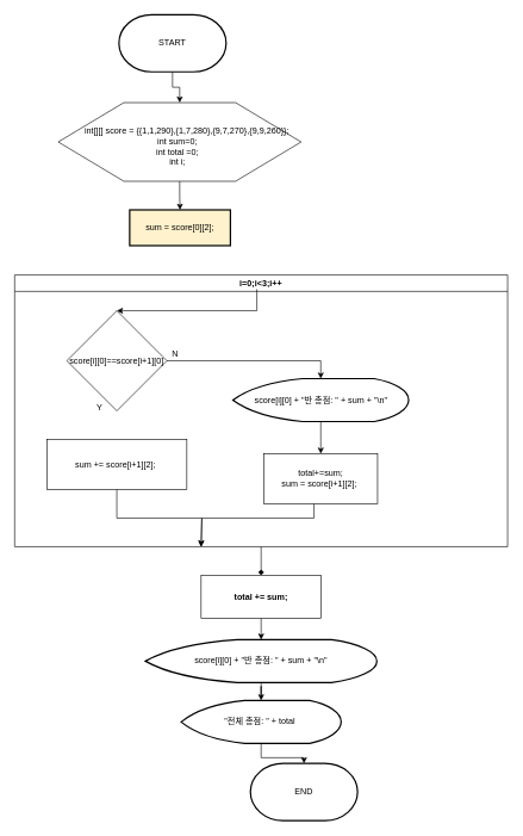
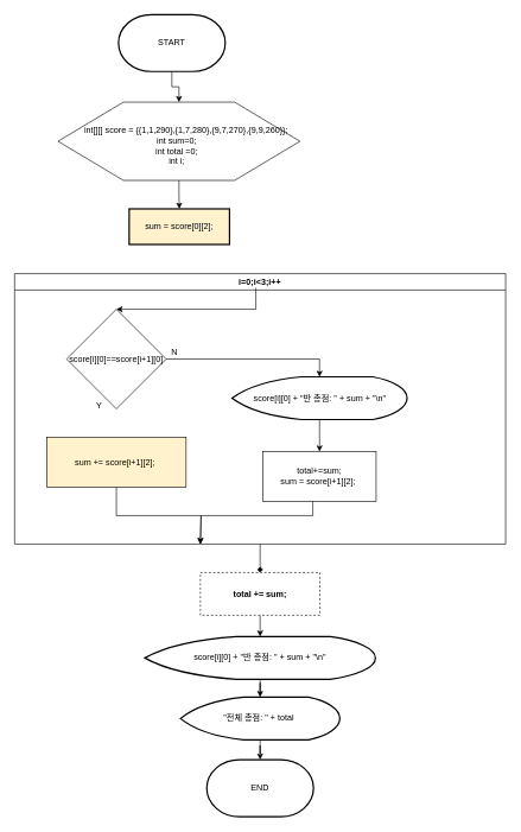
- <mxCell id="13" value="sum += score[i+1][2];&amp;nbsp;" style="rounded=0;whiteSpace=wrap;html=1;" vertex="1" parent="10"><mxGeometry y="180" width="196" height="70" as="geometry" /></mxCell>
+ <mxCell id="13" value="sum += score[i+1][2];&amp;nbsp;" style="rounded=0;whiteSpace=wrap;html=1;fillColor=#fff2cc;" vertex="1" parent="10"><mxGeometry y="180" width="196" height="70" as="geometry" /></mxCell>
- <mxCell id="29" value="&lt;div&gt;&lt;b&gt;total += sum;&lt;/b&gt;&lt;/div&gt;" style="rounded=0;whiteSpace=wrap;html=1;" vertex="1" parent="1"><mxGeometry x="281" y="804" width="168" height="60" as="geometry" /></mxCell>
+ <mxCell id="29" value="&lt;div&gt;&lt;b&gt;total += sum;&lt;/b&gt;&lt;/div&gt;" style="rounded=0;whiteSpace=wrap;html=1;dashed=1;" vertex="1" parent="1"><mxGeometry x="281" y="804" width="168" height="60" as="geometry" /></mxCell>
- <mxCell id="26" value="END" style="strokeWidth=2;html=1;shape=mxgraph.flowchart.terminator;whiteSpace=wrap;" vertex="1" parent="1"><mxGeometry x="350" y="1067" width="150" height="80" as="geometry" /></mxCell>
+ <mxCell id="26" value="END" style="strokeWidth=2;html=1;shape=mxgraph.flowchart.terminator;whiteSpace=wrap;" vertex="1" parent="1"><mxGeometry x="290" y="1067" width="150" height="80" as="geometry" /></mxCell>
